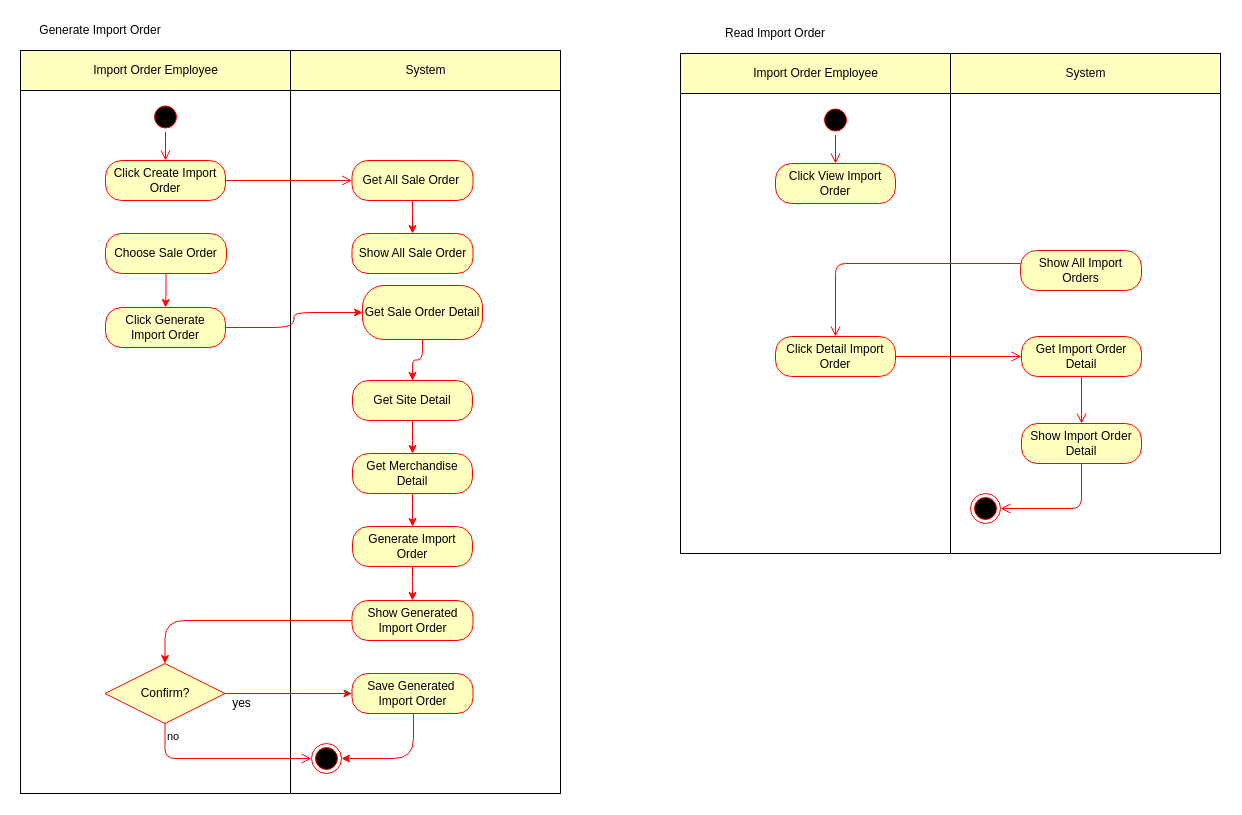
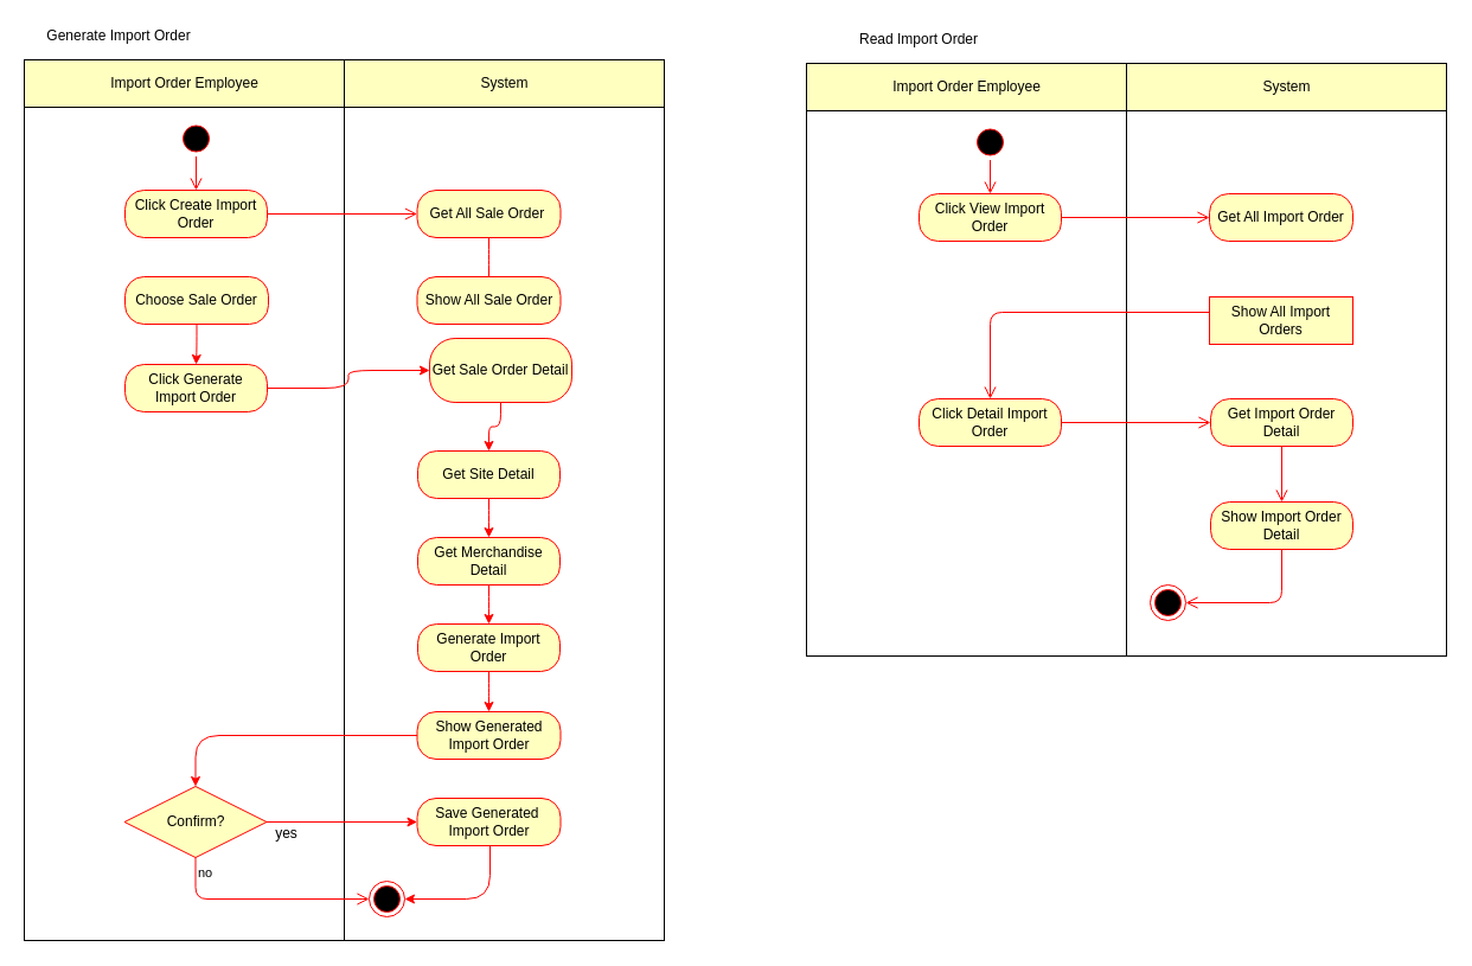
+ <mxCell id="7" value="" style="edgeStyle=orthogonalEdgeStyle;html=1;verticalAlign=bottom;endArrow=open;endSize=8;strokeColor=#ff0000;" parent="1" source="6" target="8" edge="1"><mxGeometry relative="1" as="geometry"><mxPoint x="1020" y="234.5" as="targetPoint" /></mxGeometry></mxCell>
+ <mxCell id="8" value="Get All Import Order" style="rounded=1;whiteSpace=wrap;html=1;arcSize=40;fontColor=#000000;fillColor=#ffffc0;strokeColor=#ff0000;" parent="1" vertex="1"><mxGeometry x="1020" y="163" width="121" height="40" as="geometry" /></mxCell>
- <mxCell id="26" style="edgeStyle=orthogonalEdgeStyle;rounded=1;orthogonalLoop=1;jettySize=auto;html=1;entryX=0.5;entryY=0;entryDx=0;entryDy=0;fontSize=12;strokeColor=#ff0000;fillColor=#ffffc0;arcSize=40;" parent="1" source="27" target="28" edge="1"><mxGeometry relative="1" as="geometry" /></mxCell>
+ <mxCell id="26" style="edgeStyle=orthogonalEdgeStyle;rounded=1;orthogonalLoop=1;jettySize=auto;html=1;entryX=0.5;entryY=0;entryDx=0;entryDy=0;fontSize=12;strokeColor=#ff0000;fillColor=#ffffc0;arcSize=40;endArrow=none;" parent="1" source="27" target="28" edge="1"><mxGeometry relative="1" as="geometry" /></mxCell>
- <mxCell id="9" value="Show All Import Orders" style="rounded=1;whiteSpace=wrap;html=1;arcSize=40;fontColor=#000000;fillColor=#ffffc0;strokeColor=#ff0000;" parent="1" vertex="1"><mxGeometry x="1020" y="250" width="121" height="40" as="geometry" /></mxCell>
+ <mxCell id="9" value="Show All Import Orders" style="whiteSpace=wrap;html=1;arcSize=40;fontColor=#000000;fillColor=#ffffc0;strokeColor=#ff0000;rounded=0;" parent="1" vertex="1"><mxGeometry x="1020" y="250" width="121" height="40" as="geometry" /></mxCell>
